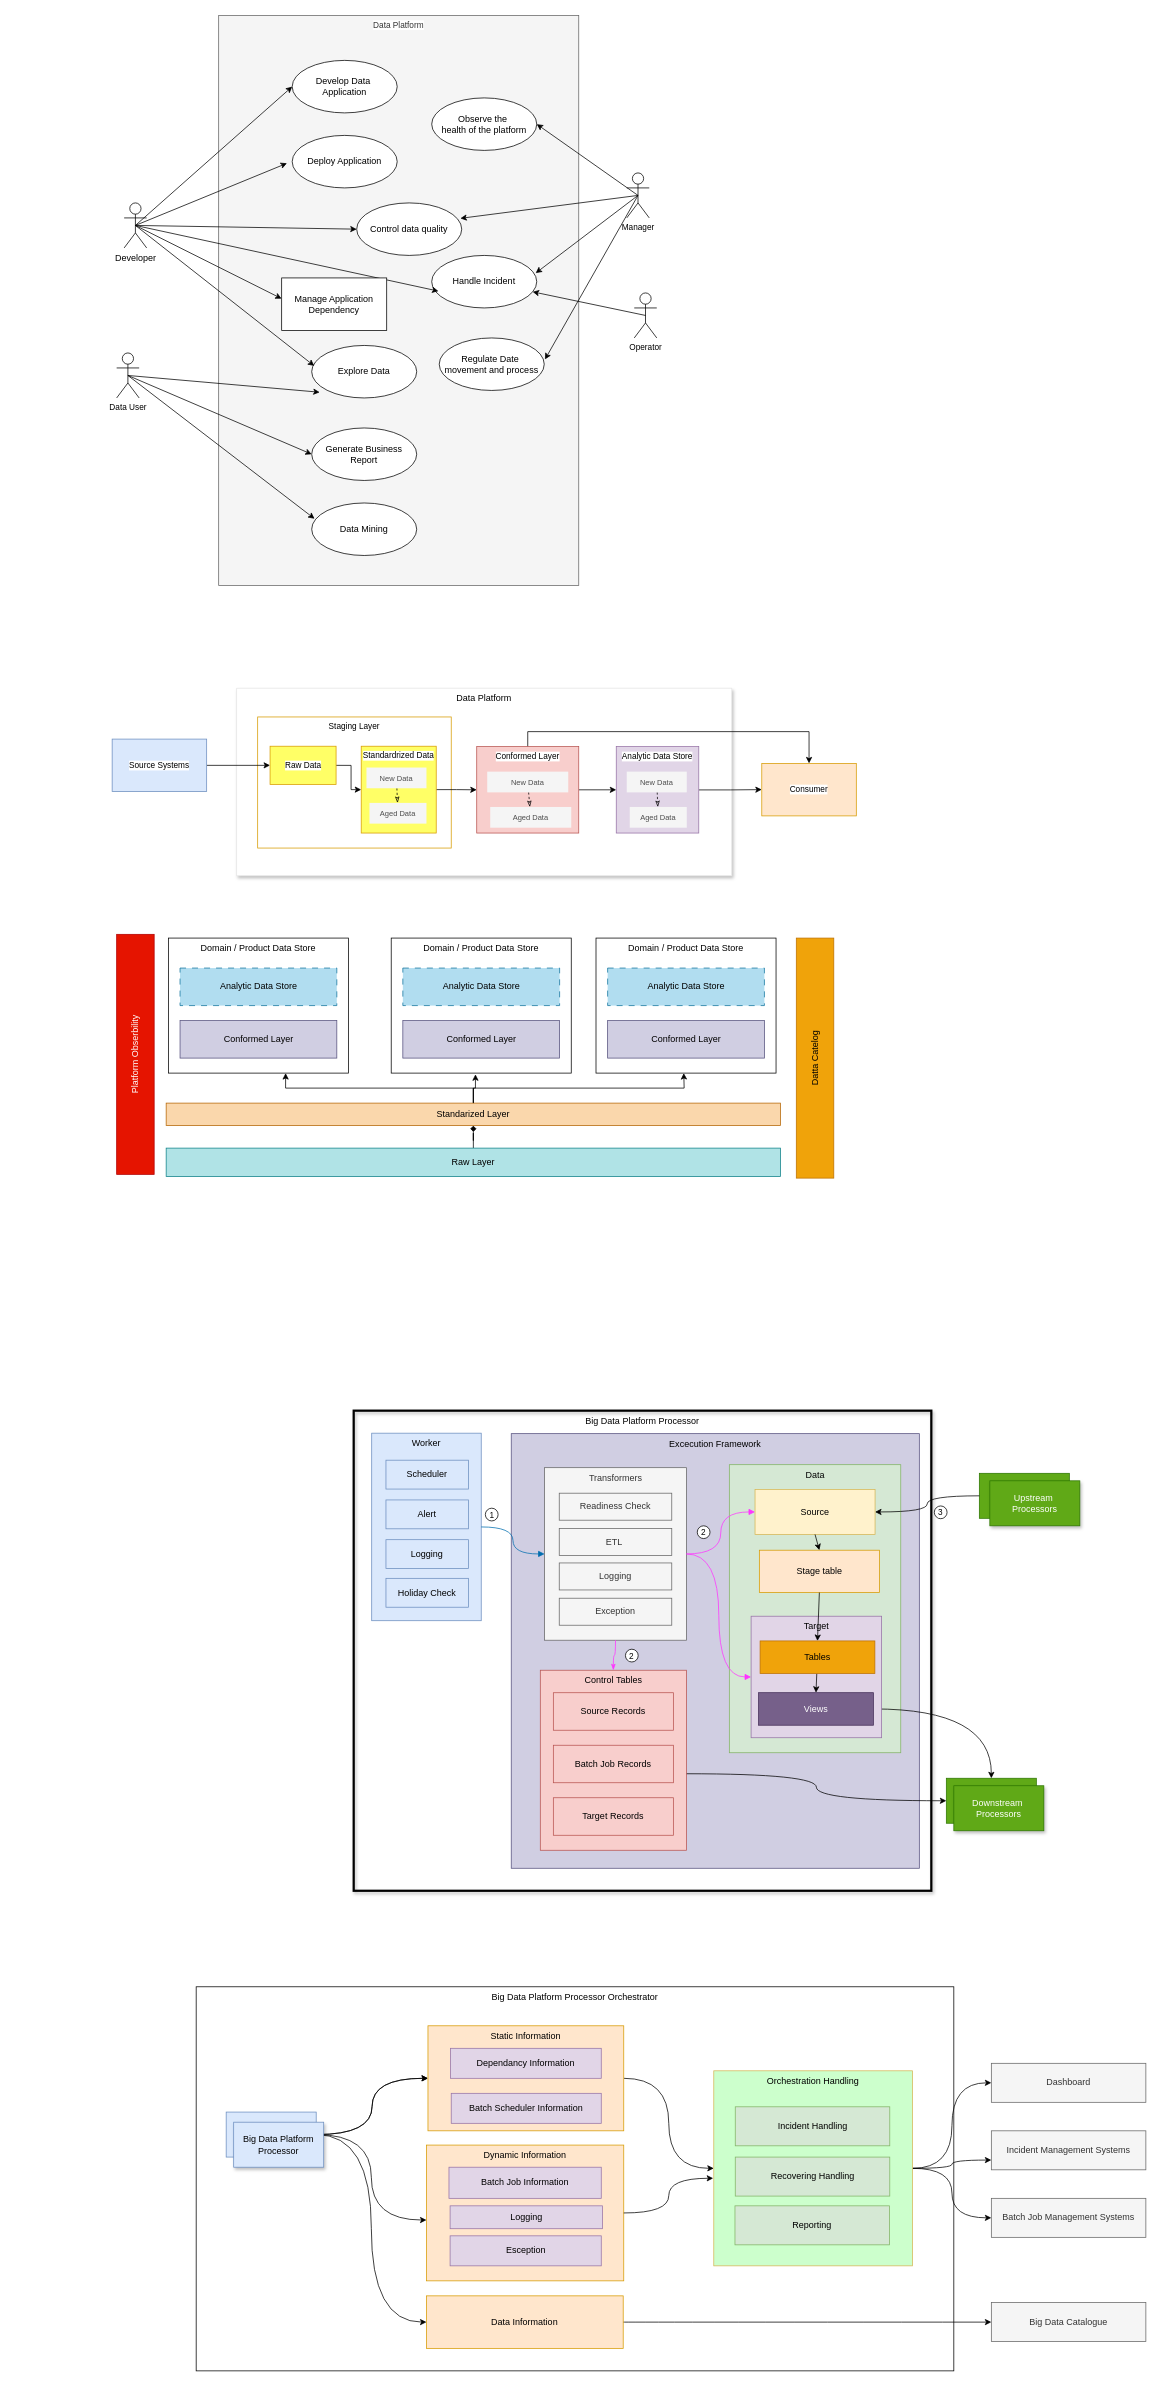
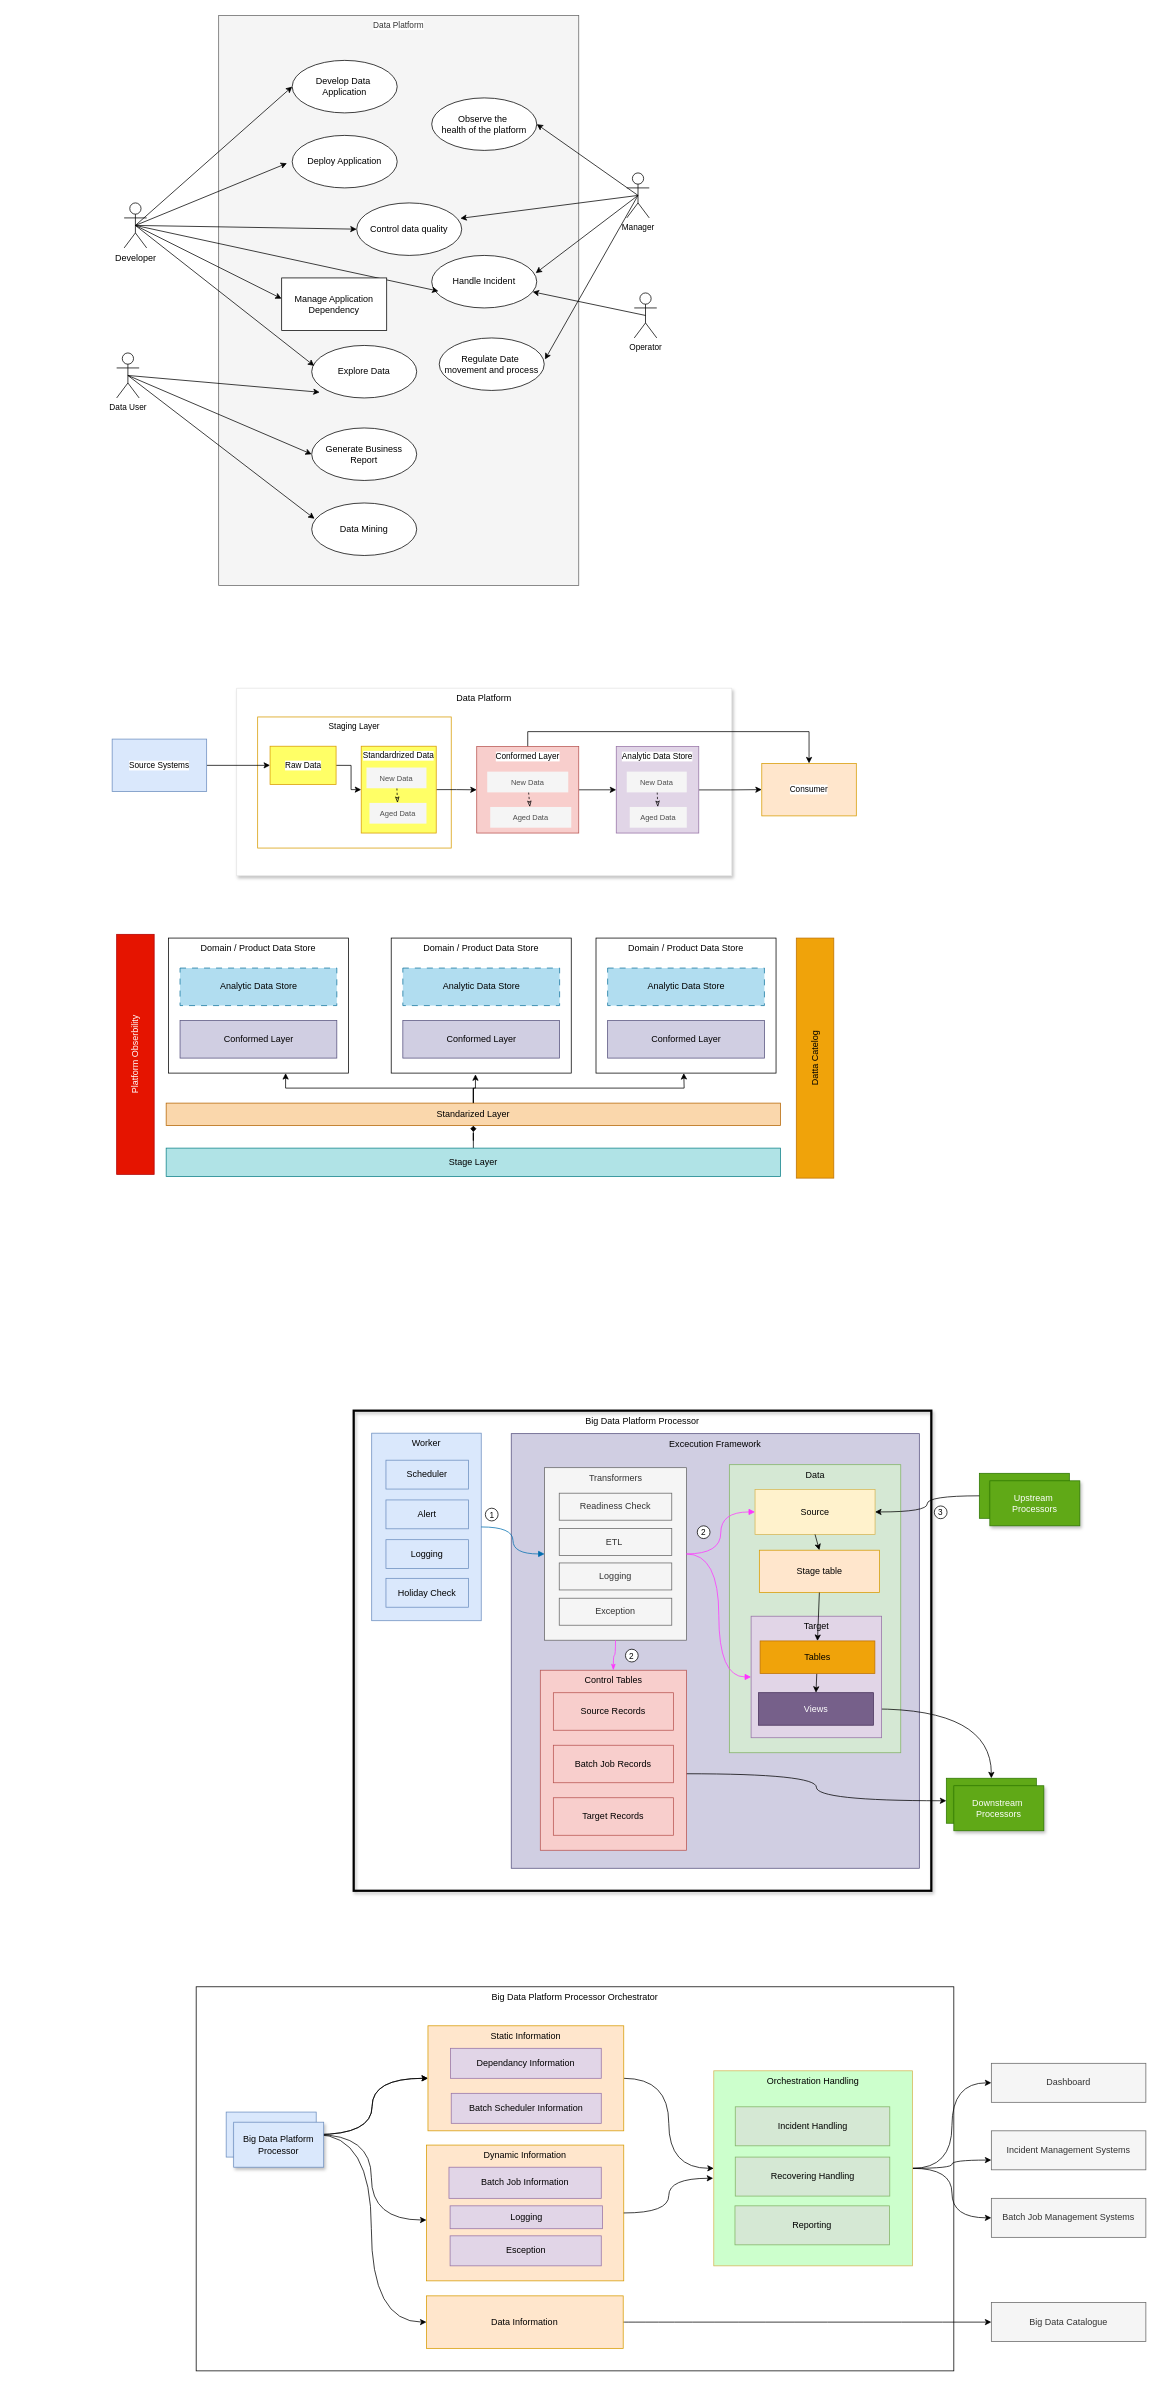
- <mxCell id="54" value="Raw Layer" style="rounded=0;whiteSpace=wrap;html=1;fillColor=#b0e3e6;strokeColor=#0e8088;" parent="1" vertex="1"><mxGeometry x="221" y="1530" width="819" height="38" as="geometry" /></mxCell>
+ <mxCell id="54" value="Stage Layer" style="rounded=0;whiteSpace=wrap;html=1;fillColor=#b0e3e6;strokeColor=#0e8088;" parent="1" vertex="1"><mxGeometry x="221" y="1530" width="819" height="38" as="geometry" /></mxCell>
